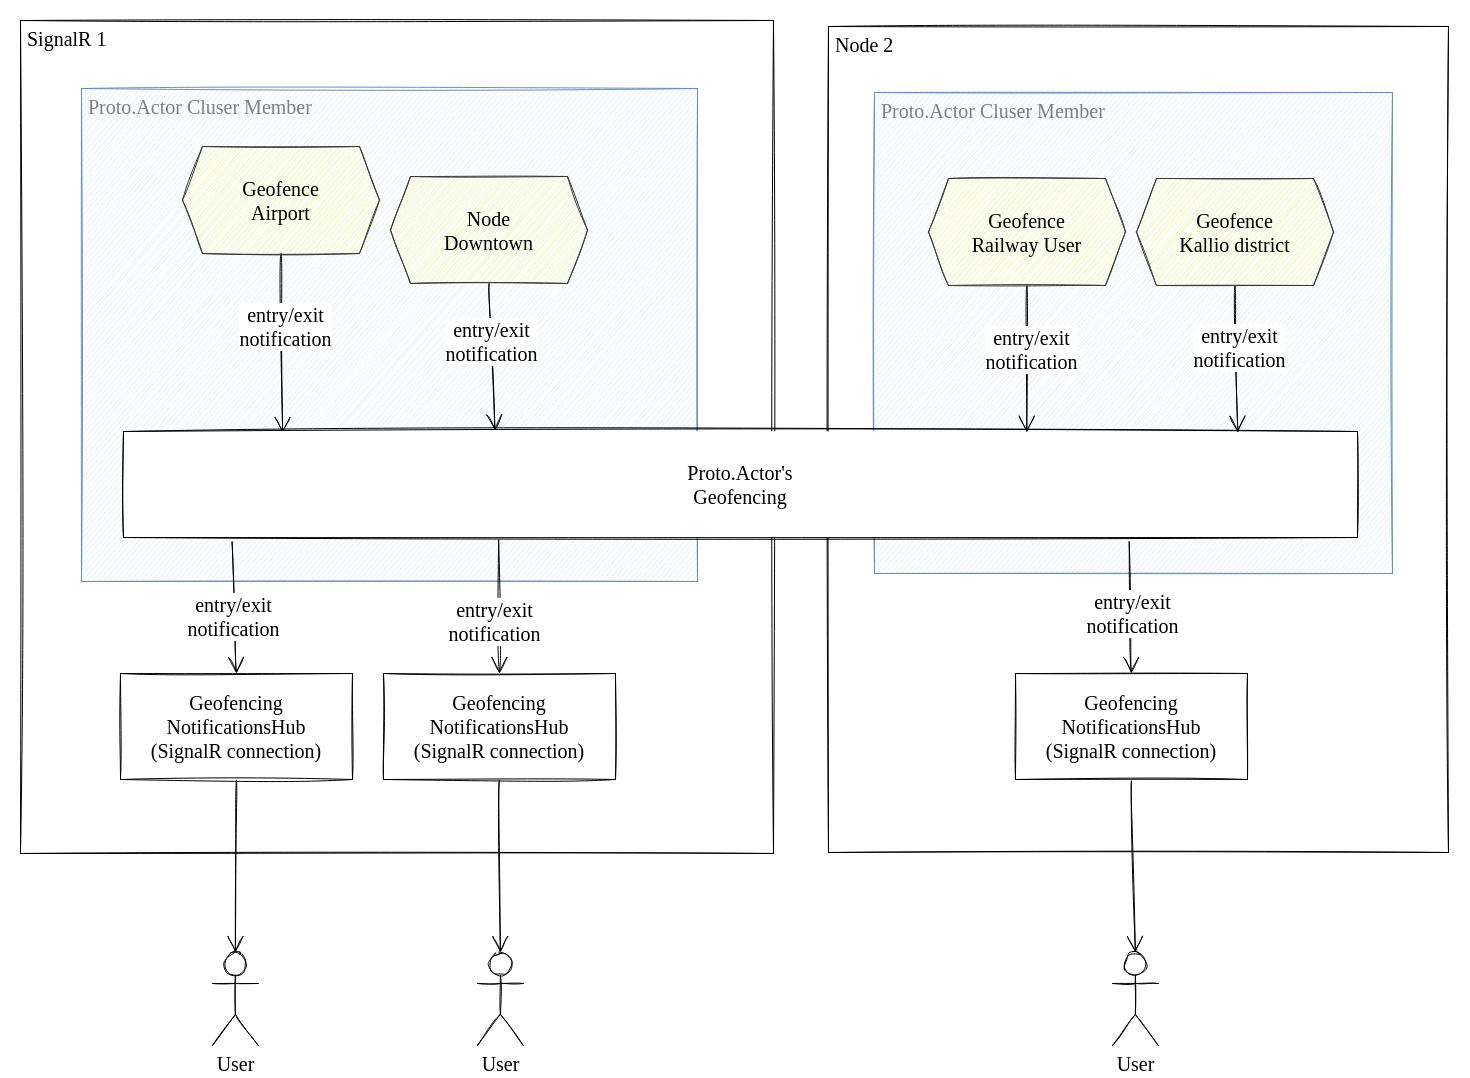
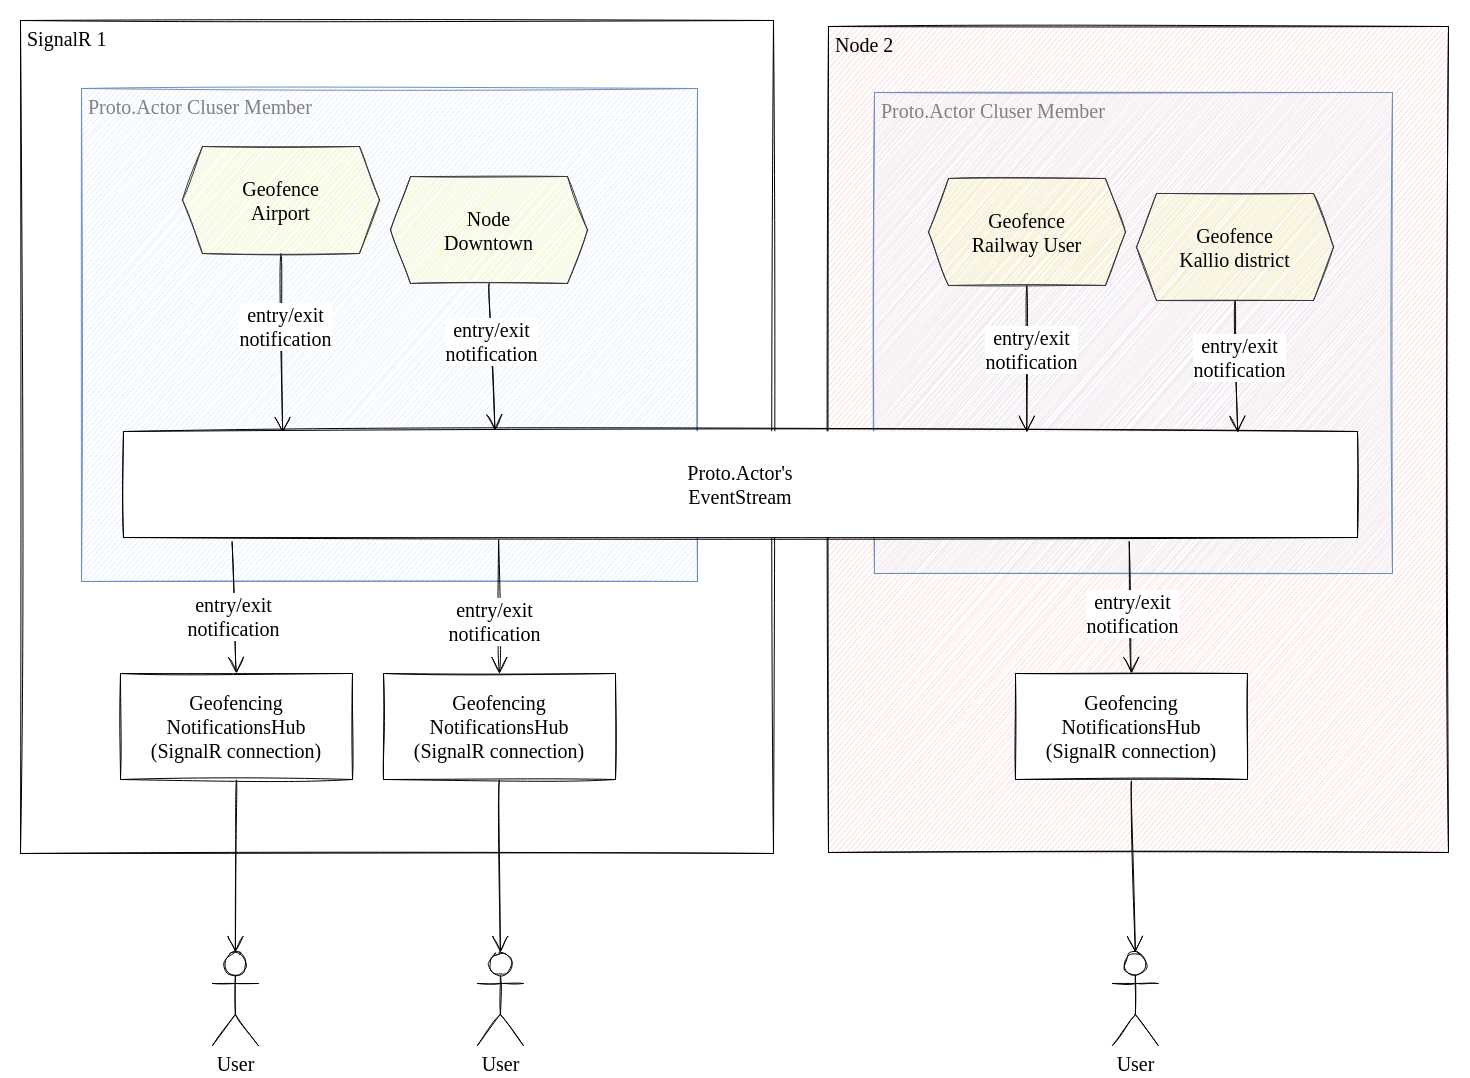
- <mxCell id="2" value="Node 2" style="rounded=0;whiteSpace=wrap;html=1;sketch=1;hachureGap=4;pointerEvents=0;fontFamily=Architects Daughter;fontSource=https%3A%2F%2Ffonts.googleapis.com%2Fcss%3Ffamily%3DArchitects%2BDaughter;fontSize=20;align=left;verticalAlign=top;spacingLeft=5;" vertex="1" parent="1"><mxGeometry x="828" y="26" width="620" height="826" as="geometry" /></mxCell>
+ <mxCell id="2" value="Node 2" style="rounded=0;whiteSpace=wrap;html=1;sketch=1;hachureGap=4;pointerEvents=0;fontFamily=Architects Daughter;fontSource=https%3A%2F%2Ffonts.googleapis.com%2Fcss%3Ffamily%3DArchitects%2BDaughter;fontSize=20;align=left;verticalAlign=top;spacingLeft=5;fillColor=#f8cecc;" vertex="1" parent="1"><mxGeometry x="828" y="26" width="620" height="826" as="geometry" /></mxCell>
- <mxCell id="17" value="Geofence&lt;br&gt;Kallio district" style="shape=hexagon;perimeter=hexagonPerimeter2;whiteSpace=wrap;html=1;fixedSize=1;sketch=1;hachureGap=4;pointerEvents=0;fontFamily=Architects Daughter;fontSource=https%3A%2F%2Ffonts.googleapis.com%2Fcss%3Ffamily%3DArchitects%2BDaughter;fontSize=20;strokeColor=#36393d;align=center;verticalAlign=middle;rounded=0;fillColor=#ffff88;" vertex="1" parent="1"><mxGeometry x="1136" y="178" width="197" height="107" as="geometry" /></mxCell>
+ <mxCell id="17" value="Geofence&lt;br&gt;Kallio district" style="shape=hexagon;perimeter=hexagonPerimeter2;whiteSpace=wrap;html=1;fixedSize=1;sketch=1;hachureGap=4;pointerEvents=0;fontFamily=Architects Daughter;fontSource=https%3A%2F%2Ffonts.googleapis.com%2Fcss%3Ffamily%3DArchitects%2BDaughter;fontSize=20;strokeColor=#36393d;align=center;verticalAlign=middle;rounded=0;fillColor=#ffff88;" vertex="1" parent="1"><mxGeometry x="1136" y="193" width="197" height="107" as="geometry" /></mxCell>
- <mxCell id="18" value="Proto.Actor's&lt;br&gt;Geofencing" style="rounded=0;whiteSpace=wrap;html=1;sketch=1;hachureGap=4;pointerEvents=0;fontFamily=Architects Daughter;fontSource=https%3A%2F%2Ffonts.googleapis.com%2Fcss%3Ffamily%3DArchitects%2BDaughter;fontSize=20;" vertex="1" parent="1"><mxGeometry x="123" y="431" width="1234" height="106" as="geometry" /></mxCell>
+ <mxCell id="18" value="Proto.Actor's&lt;br&gt;EventStream" style="rounded=0;whiteSpace=wrap;html=1;sketch=1;hachureGap=4;pointerEvents=0;fontFamily=Architects Daughter;fontSource=https%3A%2F%2Ffonts.googleapis.com%2Fcss%3Ffamily%3DArchitects%2BDaughter;fontSize=20;" vertex="1" parent="1"><mxGeometry x="123" y="431" width="1234" height="106" as="geometry" /></mxCell>
